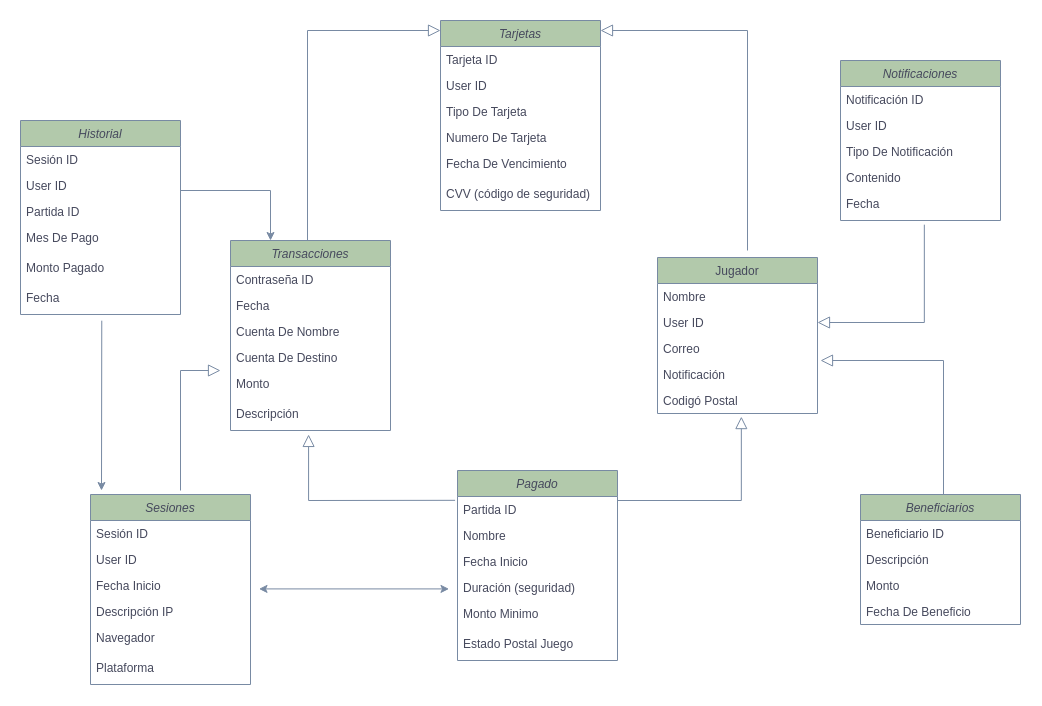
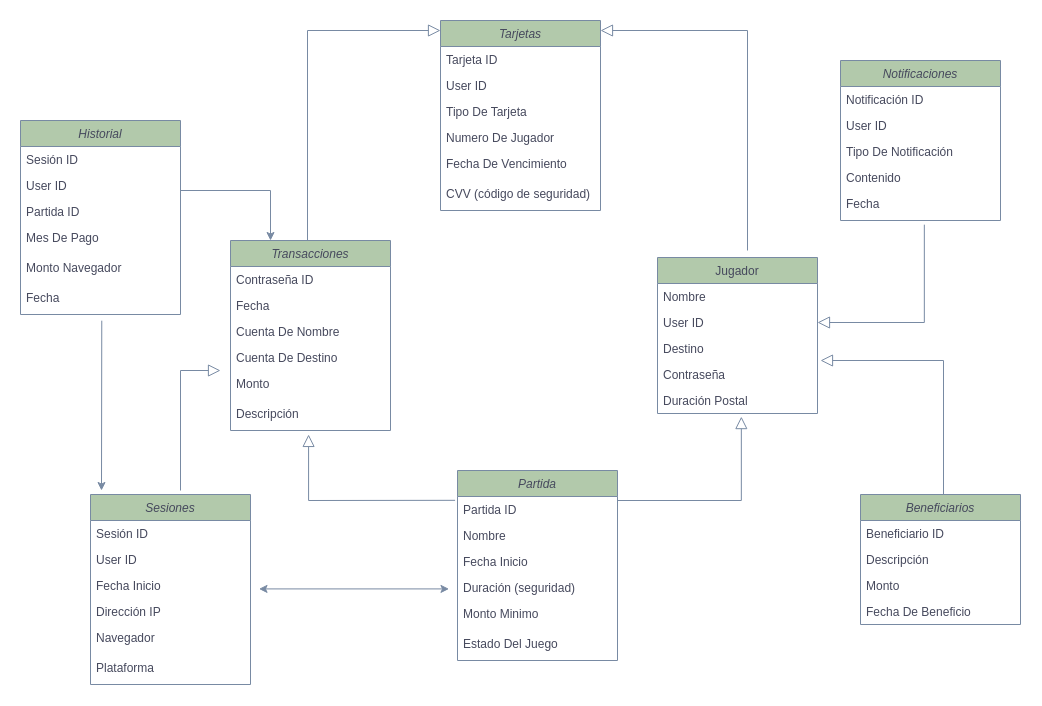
- <mxCell id="20" value="Numero De Tarjeta" style="text;align=left;verticalAlign=top;spacingLeft=4;spacingRight=4;overflow=hidden;rotatable=0;points=[[0,0.5],[1,0.5]];portConstraint=eastwest;labelBackgroundColor=none;fontColor=#46495D;" vertex="1" parent="16"><mxGeometry y="104" width="160" height="26" as="geometry" /></mxCell>
+ <mxCell id="20" value="Numero De Jugador" style="text;align=left;verticalAlign=top;spacingLeft=4;spacingRight=4;overflow=hidden;rotatable=0;points=[[0,0.5],[1,0.5]];portConstraint=eastwest;labelBackgroundColor=none;fontColor=#46495D;" vertex="1" parent="16"><mxGeometry y="104" width="160" height="26" as="geometry" /></mxCell>
- <mxCell id="53" value="Monto Pagado" style="text;align=left;verticalAlign=top;spacingLeft=4;spacingRight=4;overflow=hidden;rotatable=0;points=[[0,0.5],[1,0.5]];portConstraint=eastwest;labelBackgroundColor=none;fontColor=#46495D;" vertex="1" parent="48"><mxGeometry y="134" width="160" height="30" as="geometry" /></mxCell>
+ <mxCell id="53" value="Monto Navegador" style="text;align=left;verticalAlign=top;spacingLeft=4;spacingRight=4;overflow=hidden;rotatable=0;points=[[0,0.5],[1,0.5]];portConstraint=eastwest;labelBackgroundColor=none;fontColor=#46495D;" vertex="1" parent="48"><mxGeometry y="134" width="160" height="30" as="geometry" /></mxCell>
- <mxCell id="13" value="Correo" style="text;align=left;verticalAlign=top;spacingLeft=4;spacingRight=4;overflow=hidden;rotatable=0;points=[[0,0.5],[1,0.5]];portConstraint=eastwest;rounded=0;shadow=0;html=0;labelBackgroundColor=none;fontColor=#46495D;" parent="10" vertex="1"><mxGeometry y="78" width="160" height="26" as="geometry" /></mxCell>
+ <mxCell id="13" value="Destino" style="text;align=left;verticalAlign=top;spacingLeft=4;spacingRight=4;overflow=hidden;rotatable=0;points=[[0,0.5],[1,0.5]];portConstraint=eastwest;rounded=0;shadow=0;html=0;labelBackgroundColor=none;fontColor=#46495D;" parent="10" vertex="1"><mxGeometry y="78" width="160" height="26" as="geometry" /></mxCell>
- <mxCell id="14" value="Notificación" style="text;align=left;verticalAlign=top;spacingLeft=4;spacingRight=4;overflow=hidden;rotatable=0;points=[[0,0.5],[1,0.5]];portConstraint=eastwest;rounded=0;shadow=0;html=0;labelBackgroundColor=none;fontColor=#46495D;" parent="10" vertex="1"><mxGeometry y="104" width="160" height="26" as="geometry" /></mxCell>
+ <mxCell id="14" value="Contraseña" style="text;align=left;verticalAlign=top;spacingLeft=4;spacingRight=4;overflow=hidden;rotatable=0;points=[[0,0.5],[1,0.5]];portConstraint=eastwest;rounded=0;shadow=0;html=0;labelBackgroundColor=none;fontColor=#46495D;" parent="10" vertex="1"><mxGeometry y="104" width="160" height="26" as="geometry" /></mxCell>
- <mxCell id="15" value="Codigó Postal" style="text;align=left;verticalAlign=top;spacingLeft=4;spacingRight=4;overflow=hidden;rotatable=0;points=[[0,0.5],[1,0.5]];portConstraint=eastwest;rounded=0;shadow=0;html=0;labelBackgroundColor=none;fontColor=#46495D;" parent="10" vertex="1"><mxGeometry y="130" width="160" height="26" as="geometry" /></mxCell>
+ <mxCell id="15" value="Duración Postal" style="text;align=left;verticalAlign=top;spacingLeft=4;spacingRight=4;overflow=hidden;rotatable=0;points=[[0,0.5],[1,0.5]];portConstraint=eastwest;rounded=0;shadow=0;html=0;labelBackgroundColor=none;fontColor=#46495D;" parent="10" vertex="1"><mxGeometry y="130" width="160" height="26" as="geometry" /></mxCell>
- <mxCell id="36" value="Pagado" style="swimlane;fontStyle=2;align=center;verticalAlign=top;childLayout=stackLayout;horizontal=1;startSize=26;horizontalStack=0;resizeParent=1;resizeLast=0;collapsible=1;marginBottom=0;rounded=0;shadow=0;strokeWidth=1;labelBackgroundColor=none;fillColor=#B2C9AB;strokeColor=#788AA3;fontColor=#46495D;" vertex="1" parent="1"><mxGeometry x="457" y="470" width="160" height="190" as="geometry"><mxRectangle x="50" y="98" width="160" height="26" as="alternateBounds" /></mxGeometry></mxCell>
+ <mxCell id="36" value="Partida" style="swimlane;fontStyle=2;align=center;verticalAlign=top;childLayout=stackLayout;horizontal=1;startSize=26;horizontalStack=0;resizeParent=1;resizeLast=0;collapsible=1;marginBottom=0;rounded=0;shadow=0;strokeWidth=1;labelBackgroundColor=none;fillColor=#B2C9AB;strokeColor=#788AA3;fontColor=#46495D;" vertex="1" parent="1"><mxGeometry x="457" y="470" width="160" height="190" as="geometry"><mxRectangle x="50" y="98" width="160" height="26" as="alternateBounds" /></mxGeometry></mxCell>
- <mxCell id="27" value="Descripción IP" style="text;align=left;verticalAlign=top;spacingLeft=4;spacingRight=4;overflow=hidden;rotatable=0;points=[[0,0.5],[1,0.5]];portConstraint=eastwest;labelBackgroundColor=none;fontColor=#46495D;" vertex="1" parent="23"><mxGeometry y="104" width="160" height="26" as="geometry" /></mxCell>
+ <mxCell id="27" value="Dirección IP" style="text;align=left;verticalAlign=top;spacingLeft=4;spacingRight=4;overflow=hidden;rotatable=0;points=[[0,0.5],[1,0.5]];portConstraint=eastwest;labelBackgroundColor=none;fontColor=#46495D;" vertex="1" parent="23"><mxGeometry y="104" width="160" height="26" as="geometry" /></mxCell>
- <mxCell id="42" value="Estado Postal Juego" style="text;align=left;verticalAlign=top;spacingLeft=4;spacingRight=4;overflow=hidden;rotatable=0;points=[[0,0.5],[1,0.5]];portConstraint=eastwest;labelBackgroundColor=none;fontColor=#46495D;" vertex="1" parent="36"><mxGeometry y="160" width="160" height="30" as="geometry" /></mxCell>
+ <mxCell id="42" value="Estado Del Juego" style="text;align=left;verticalAlign=top;spacingLeft=4;spacingRight=4;overflow=hidden;rotatable=0;points=[[0,0.5],[1,0.5]];portConstraint=eastwest;labelBackgroundColor=none;fontColor=#46495D;" vertex="1" parent="36"><mxGeometry y="160" width="160" height="30" as="geometry" /></mxCell>
